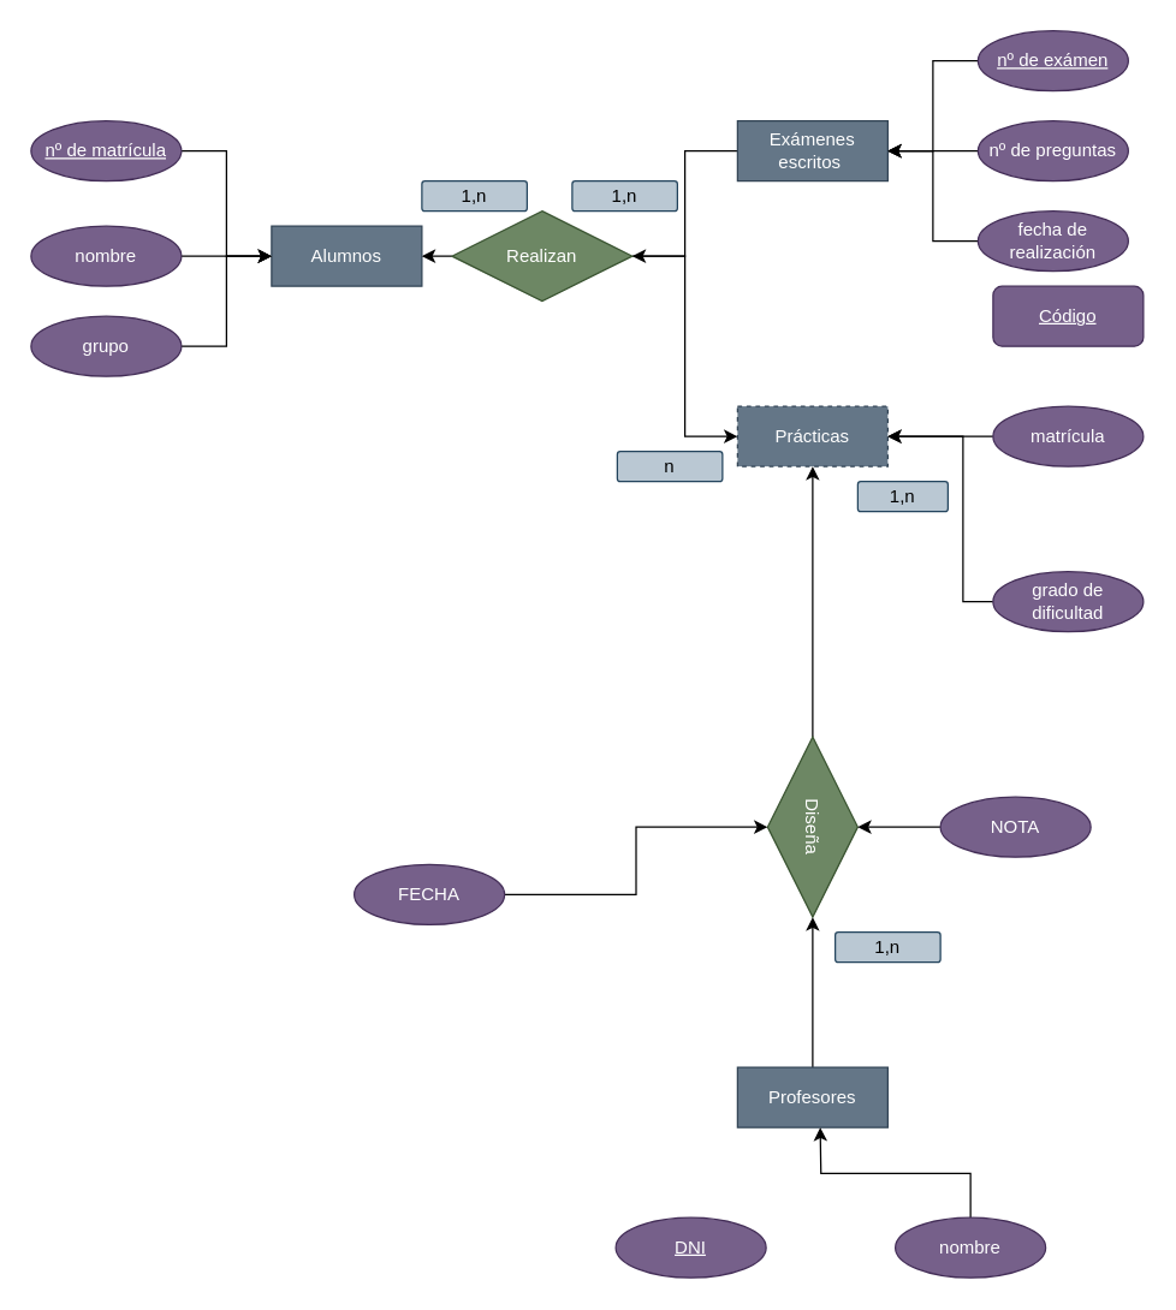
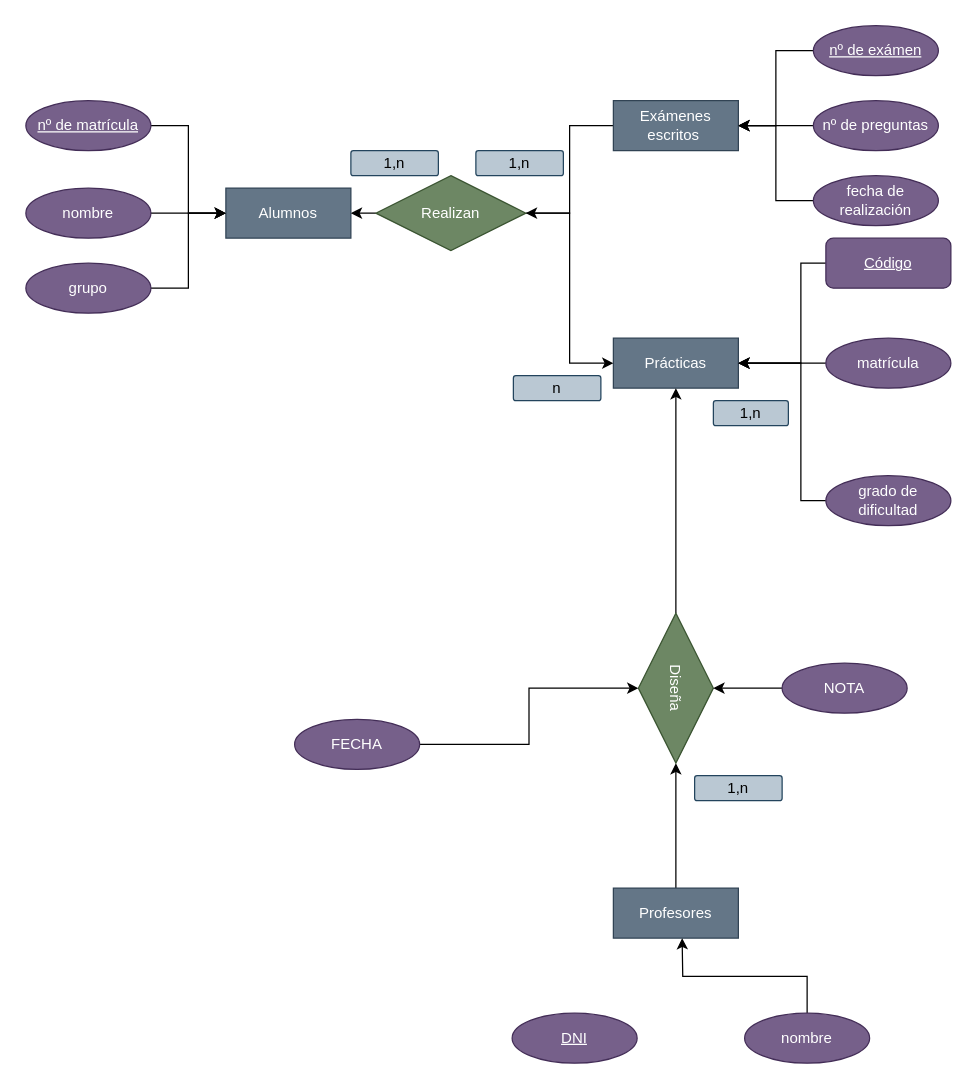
+ <mxCell id="10" style="edgeStyle=orthogonalEdgeStyle;rounded=0;orthogonalLoop=1;jettySize=auto;html=1;exitX=0;exitY=0.5;exitDx=0;exitDy=0;entryX=1;entryY=0.5;entryDx=0;entryDy=0;" parent="1" source="11" target="7" edge="1"><mxGeometry relative="1" as="geometry"><Array as="points"><mxPoint x="640" y="210" /><mxPoint x="640" y="290" /></Array></mxGeometry></mxCell>
- <mxCell id="7" value="Prácticas" style="whiteSpace=wrap;html=1;align=center;fillColor=#647687;fontColor=#ffffff;strokeColor=#314354;dashed=1;" parent="1" vertex="1"><mxGeometry x="490" y="270" width="100" height="40" as="geometry" /></mxCell>
+ <mxCell id="7" value="Prácticas" style="whiteSpace=wrap;html=1;align=center;fillColor=#647687;fontColor=#ffffff;strokeColor=#314354;" parent="1" vertex="1"><mxGeometry x="490" y="270" width="100" height="40" as="geometry" /></mxCell>
